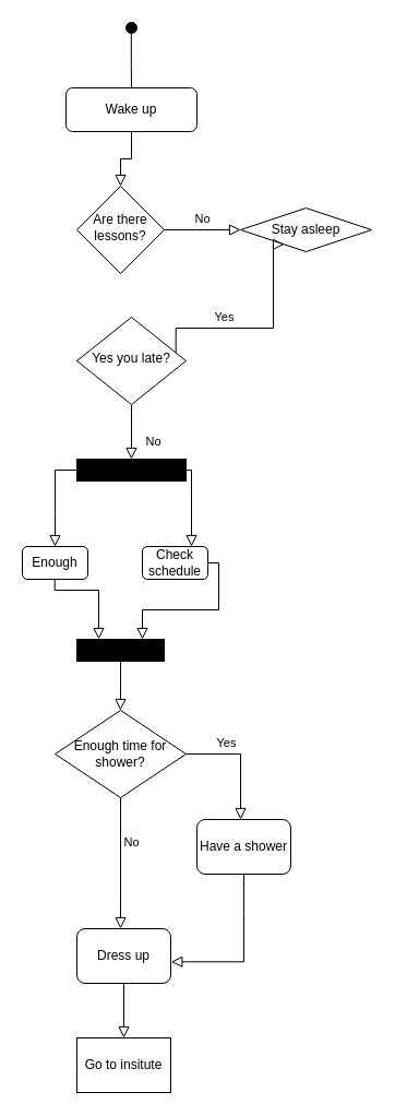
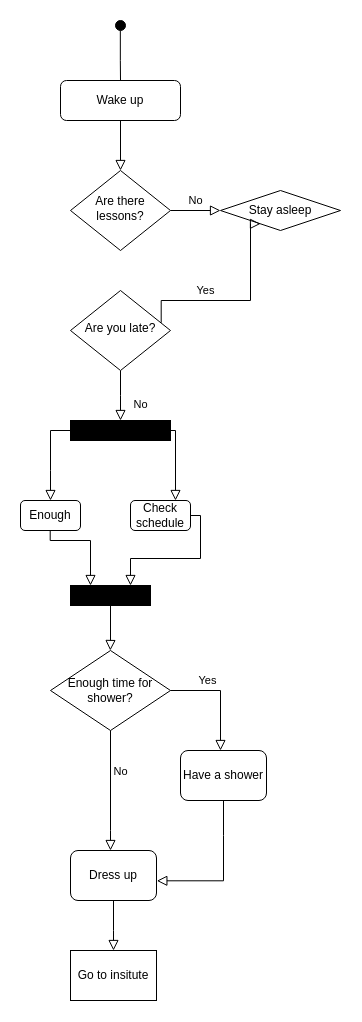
- <mxCell id="5" value="Are there lessons?" style="rhombus;whiteSpace=wrap;html=1;shadow=0;fontFamily=Helvetica;fontSize=12;align=center;strokeWidth=1;spacing=6;spacingTop=-4;" parent="1" vertex="1"><mxGeometry x="70" y="170" width="80" height="80" as="geometry" /></mxCell>
+ <mxCell id="5" value="Are there lessons?" style="rhombus;whiteSpace=wrap;html=1;shadow=0;fontFamily=Helvetica;fontSize=12;align=center;strokeWidth=1;spacing=6;spacingTop=-4;" parent="1" vertex="1"><mxGeometry x="70" y="170" width="100" height="80" as="geometry" /></mxCell>
- <mxCell id="8" value="Yes you late?" style="rhombus;whiteSpace=wrap;html=1;shadow=0;fontFamily=Helvetica;fontSize=12;align=center;strokeWidth=1;spacing=6;spacingTop=-4;" parent="1" vertex="1"><mxGeometry x="70" y="290" width="100" height="80" as="geometry" /></mxCell>
+ <mxCell id="8" value="Are you late?" style="rhombus;whiteSpace=wrap;html=1;shadow=0;fontFamily=Helvetica;fontSize=12;align=center;strokeWidth=1;spacing=6;spacingTop=-4;" parent="1" vertex="1"><mxGeometry x="70" y="290" width="100" height="80" as="geometry" /></mxCell>
